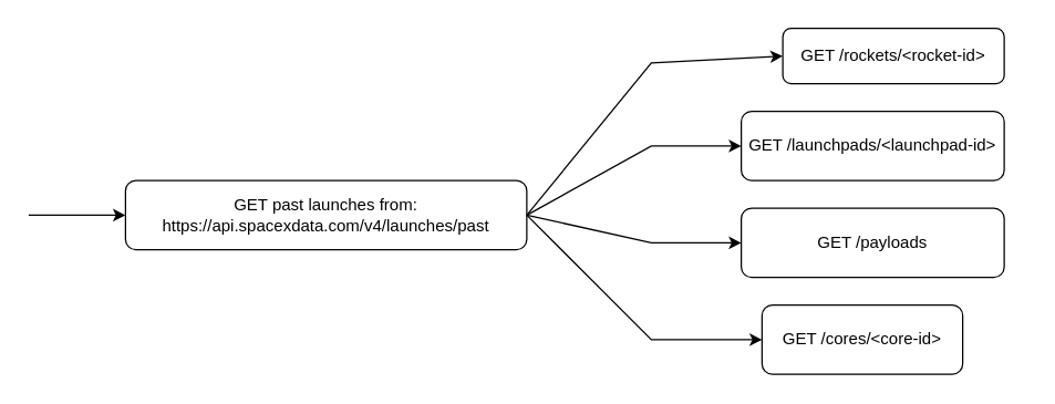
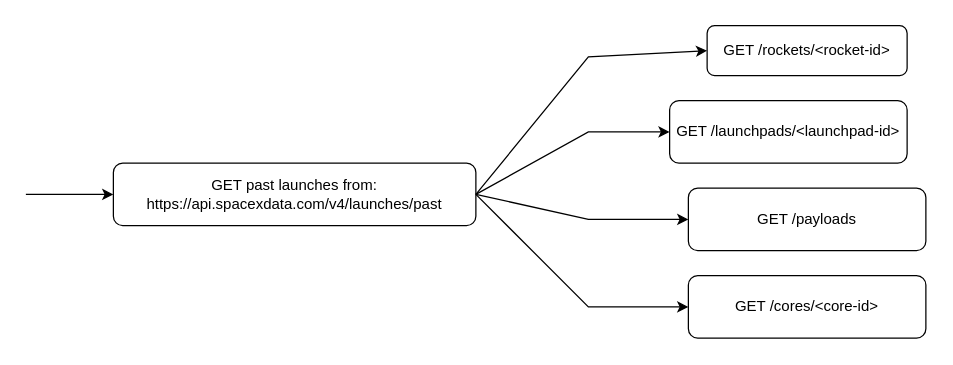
- <mxCell id="6" value="GET /payloads" style="rounded=1;whiteSpace=wrap;html=1;" vertex="1" parent="1"><mxGeometry x="535" y="150" width="190" height="50" as="geometry" /></mxCell>
+ <mxCell id="6" value="GET /payloads" style="rounded=1;whiteSpace=wrap;html=1;" vertex="1" parent="1"><mxGeometry x="550" y="150" width="190" height="50" as="geometry" /></mxCell>
- <mxCell id="7" value="GET /cores/&amp;lt;core-id&amp;gt;" style="rounded=1;whiteSpace=wrap;html=1;" vertex="1" parent="1"><mxGeometry x="550" y="220" width="145" height="50" as="geometry" /></mxCell>
+ <mxCell id="7" value="GET /cores/&amp;lt;core-id&amp;gt;" style="rounded=1;whiteSpace=wrap;html=1;" vertex="1" parent="1"><mxGeometry x="550" y="220" width="190" height="50" as="geometry" /></mxCell>
